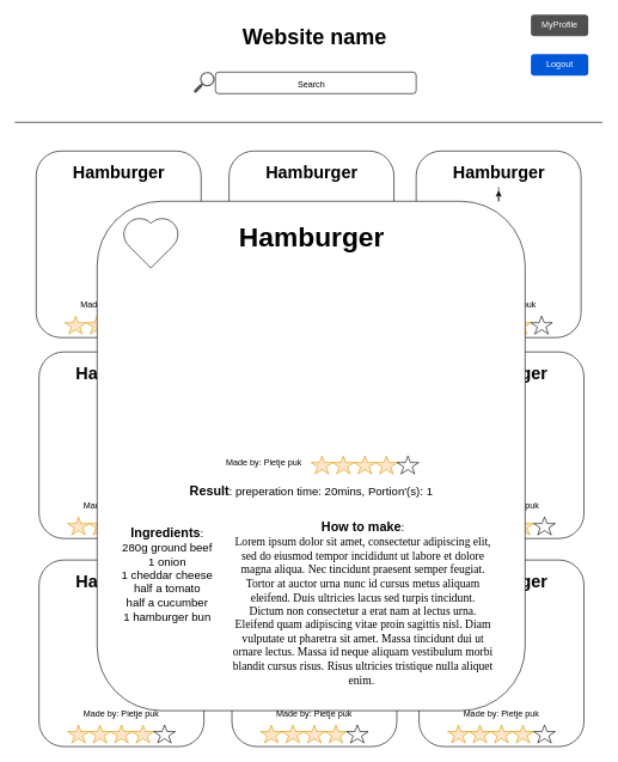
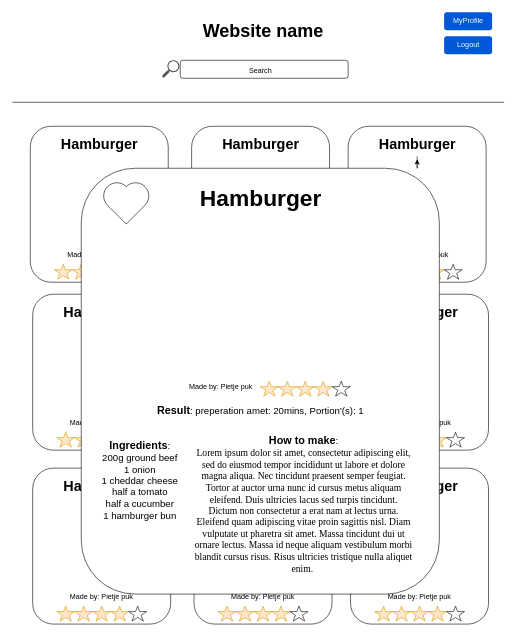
- <mxCell id="89" value="MyProfile" style="rounded=1;fillColor=#505050;strokeColor=none;html=1;fontColor=#ffffff;align=center;verticalAlign=middle;fontStyle=0;fontSize=12;sketch=0;" vertex="1" parent="1"><mxGeometry x="740" y="20" width="80" height="30" as="geometry" /></mxCell>
+ <mxCell id="89" value="MyProfile" style="rounded=1;fillColor=#0057D8;strokeColor=none;html=1;fontColor=#ffffff;align=center;verticalAlign=middle;fontStyle=0;fontSize=12;sketch=0;" vertex="1" parent="1"><mxGeometry x="740" y="20" width="80" height="30" as="geometry" /></mxCell>
- <mxCell id="88" value="Logout" style="rounded=1;fillColor=#0057D8;strokeColor=none;html=1;fontColor=#ffffff;align=center;verticalAlign=middle;fontStyle=0;fontSize=12;sketch=0;" vertex="1" parent="1"><mxGeometry x="740" y="75" width="80" height="30" as="geometry" /></mxCell>
+ <mxCell id="88" value="Logout" style="rounded=1;fillColor=#0057D8;strokeColor=none;html=1;fontColor=#ffffff;align=center;verticalAlign=middle;fontStyle=0;fontSize=12;sketch=0;" vertex="1" parent="1"><mxGeometry x="740" y="60" width="80" height="30" as="geometry" /></mxCell>
- <mxCell id="103" value="&lt;font style=&quot;font-size: 18px;&quot;&gt;&lt;b&gt;Result&lt;/b&gt;&lt;/font&gt;&lt;span style=&quot;font-size: 16px;&quot;&gt;:&amp;nbsp;&lt;/span&gt;&lt;span style=&quot;font-size: 16px;&quot;&gt;preperation time: 20mins,&amp;nbsp;&lt;/span&gt;&lt;span style=&quot;font-size: 16px;&quot;&gt;Portion'(s): 1&lt;/span&gt;&lt;span style=&quot;font-size: 16px;&quot;&gt;&lt;br&gt;&lt;br&gt;&lt;/span&gt;" style="text;html=1;strokeColor=none;fillColor=none;align=center;verticalAlign=middle;whiteSpace=wrap;rounded=0;fontSize=12;" vertex="1" parent="1"><mxGeometry x="231" y="670" width="406" height="50" as="geometry" /></mxCell>
+ <mxCell id="103" value="&lt;font style=&quot;font-size: 18px;&quot;&gt;&lt;b&gt;Result&lt;/b&gt;&lt;/font&gt;&lt;span style=&quot;font-size: 16px;&quot;&gt;:&amp;nbsp;&lt;/span&gt;&lt;span style=&quot;font-size: 16px;&quot;&gt;preperation amet: 20mins,&amp;nbsp;&lt;/span&gt;&lt;span style=&quot;font-size: 16px;&quot;&gt;Portion'(s): 1&lt;/span&gt;&lt;span style=&quot;font-size: 16px;&quot;&gt;&lt;br&gt;&lt;br&gt;&lt;/span&gt;" style="text;html=1;strokeColor=none;fillColor=none;align=center;verticalAlign=middle;whiteSpace=wrap;rounded=0;fontSize=12;" vertex="1" parent="1"><mxGeometry x="231" y="670" width="406" height="50" as="geometry" /></mxCell>
- <mxCell id="102" value="&lt;font style=&quot;font-size: 18px;&quot;&gt;&lt;b&gt;Ingredients&lt;/b&gt;&lt;/font&gt;&lt;span style=&quot;font-size: 16px;&quot;&gt;:&lt;br&gt;280g ground beef&lt;br&gt;1 onion&lt;br&gt;1 cheddar cheese&lt;br&gt;half a tomato&lt;br&gt;half a cucumber&lt;br&gt;1 hamburger bun&lt;br&gt;&lt;/span&gt;" style="text;html=1;strokeColor=none;fillColor=none;align=center;verticalAlign=middle;whiteSpace=wrap;rounded=0;fontSize=12;" vertex="1" parent="1"><mxGeometry x="143" y="720" width="180" height="160" as="geometry" /></mxCell>
+ <mxCell id="102" value="&lt;font style=&quot;font-size: 18px;&quot;&gt;&lt;b&gt;Ingredients&lt;/b&gt;&lt;/font&gt;&lt;span style=&quot;font-size: 16px;&quot;&gt;:&lt;br&gt;200g ground beef&lt;br&gt;1 onion&lt;br&gt;1 cheddar cheese&lt;br&gt;half a tomato&lt;br&gt;half a cucumber&lt;br&gt;1 hamburger bun&lt;br&gt;&lt;/span&gt;" style="text;html=1;strokeColor=none;fillColor=none;align=center;verticalAlign=middle;whiteSpace=wrap;rounded=0;fontSize=12;" vertex="1" parent="1"><mxGeometry x="143" y="720" width="180" height="160" as="geometry" /></mxCell>
